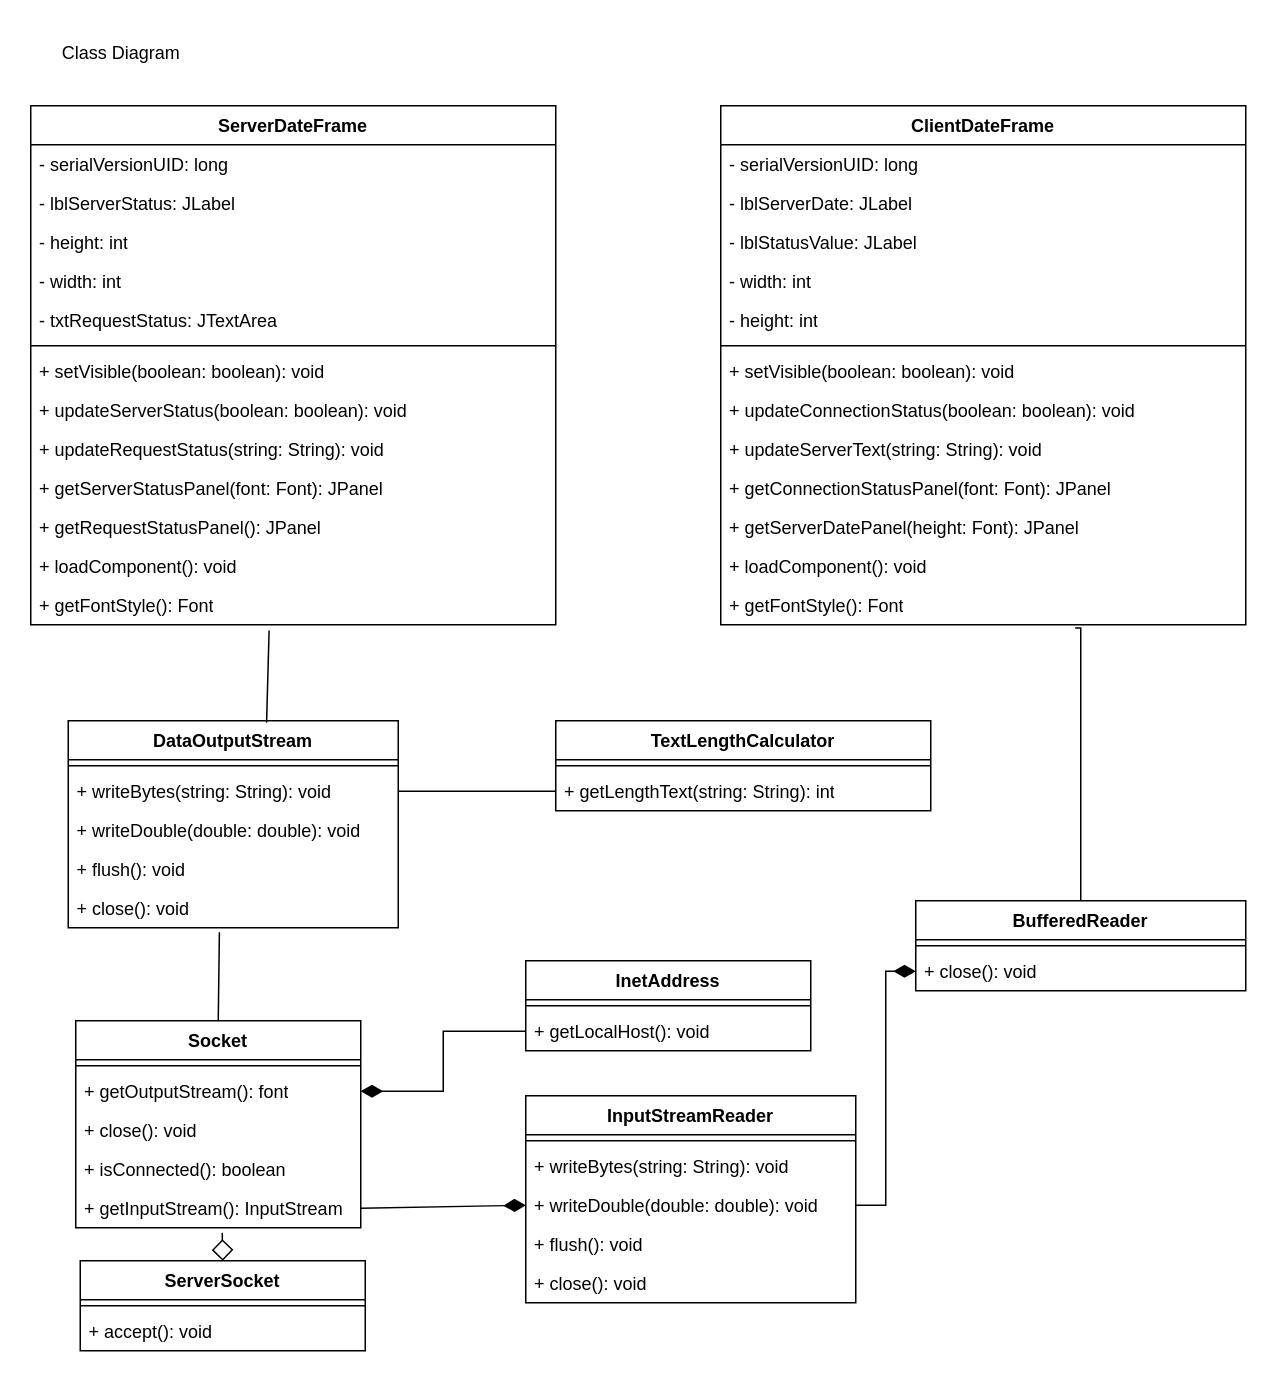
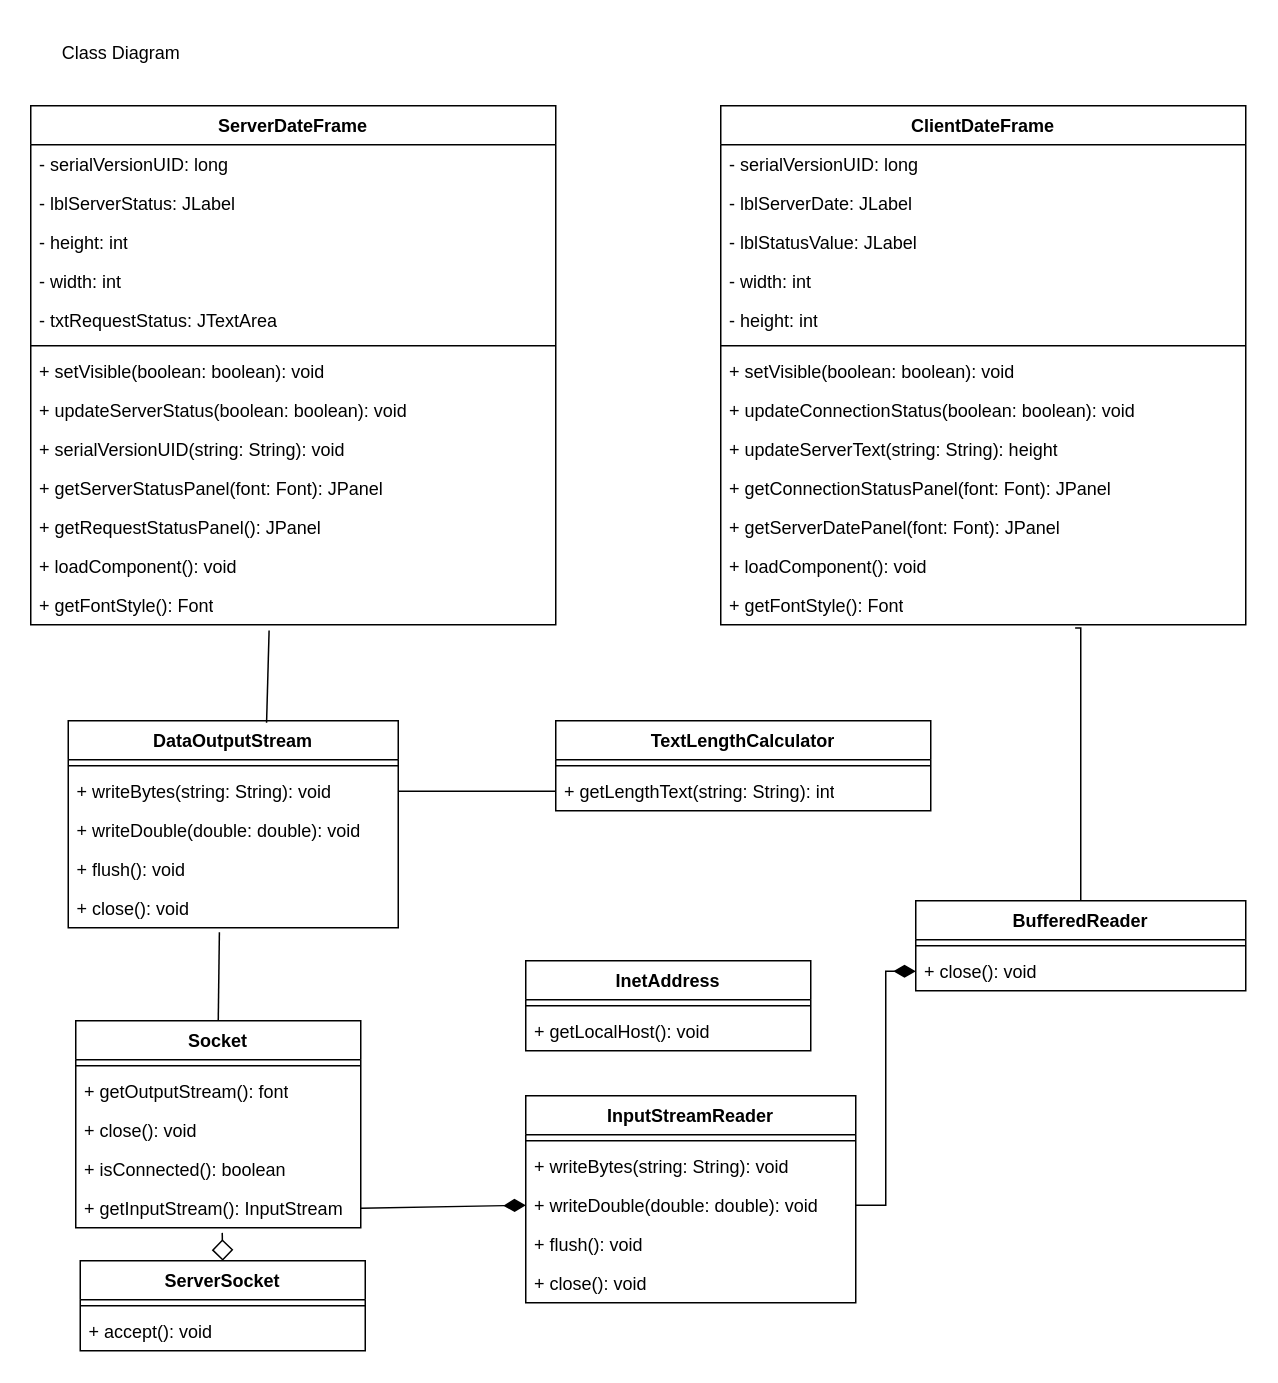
- <mxCell id="18" value="+ updateRequestStatus(string: String): void" style="text;strokeColor=none;fillColor=none;align=left;verticalAlign=top;spacingLeft=4;spacingRight=4;overflow=hidden;rotatable=0;points=[[0,0.5],[1,0.5]];portConstraint=eastwest;whiteSpace=wrap;html=1;" vertex="1" parent="9"><mxGeometry y="216" width="350" height="26" as="geometry" /></mxCell>
+ <mxCell id="18" value="+ serialVersionUID(string: String): void" style="text;strokeColor=none;fillColor=none;align=left;verticalAlign=top;spacingLeft=4;spacingRight=4;overflow=hidden;rotatable=0;points=[[0,0.5],[1,0.5]];portConstraint=eastwest;whiteSpace=wrap;html=1;" vertex="1" parent="9"><mxGeometry y="216" width="350" height="26" as="geometry" /></mxCell>
- <mxCell id="44" value="+ updateServerText(string: String): void" style="text;strokeColor=none;fillColor=none;align=left;verticalAlign=top;spacingLeft=4;spacingRight=4;overflow=hidden;rotatable=0;points=[[0,0.5],[1,0.5]];portConstraint=eastwest;whiteSpace=wrap;html=1;" vertex="1" parent="35"><mxGeometry y="216" width="350" height="26" as="geometry" /></mxCell>
+ <mxCell id="44" value="+ updateServerText(string: String): height" style="text;strokeColor=none;fillColor=none;align=left;verticalAlign=top;spacingLeft=4;spacingRight=4;overflow=hidden;rotatable=0;points=[[0,0.5],[1,0.5]];portConstraint=eastwest;whiteSpace=wrap;html=1;" vertex="1" parent="35"><mxGeometry y="216" width="350" height="26" as="geometry" /></mxCell>
- <mxCell id="46" value="+&amp;nbsp;getServerDatePanel&lt;span style=&quot;background-color: initial;&quot;&gt;(height: Font): JPanel&lt;/span&gt;" style="text;strokeColor=none;fillColor=none;align=left;verticalAlign=top;spacingLeft=4;spacingRight=4;overflow=hidden;rotatable=0;points=[[0,0.5],[1,0.5]];portConstraint=eastwest;whiteSpace=wrap;html=1;" vertex="1" parent="35"><mxGeometry y="268" width="350" height="26" as="geometry" /></mxCell>
+ <mxCell id="46" value="+&amp;nbsp;getServerDatePanel&lt;span style=&quot;background-color: initial;&quot;&gt;(font: Font): JPanel&lt;/span&gt;" style="text;strokeColor=none;fillColor=none;align=left;verticalAlign=top;spacingLeft=4;spacingRight=4;overflow=hidden;rotatable=0;points=[[0,0.5],[1,0.5]];portConstraint=eastwest;whiteSpace=wrap;html=1;" vertex="1" parent="35"><mxGeometry y="268" width="350" height="26" as="geometry" /></mxCell>
- <mxCell id="57" value="" style="endArrow=diamondThin;endFill=1;endSize=12;html=1;rounded=0;exitX=0;exitY=0.5;exitDx=0;exitDy=0;entryX=1;entryY=0.5;entryDx=0;entryDy=0;edgeStyle=orthogonalEdgeStyle;" edge="1" parent="1" source="51" target="31"><mxGeometry width="160" relative="1" as="geometry"><mxPoint x="155" y="690" as="sourcePoint" /><mxPoint x="151" y="631" as="targetPoint" /></mxGeometry></mxCell>
